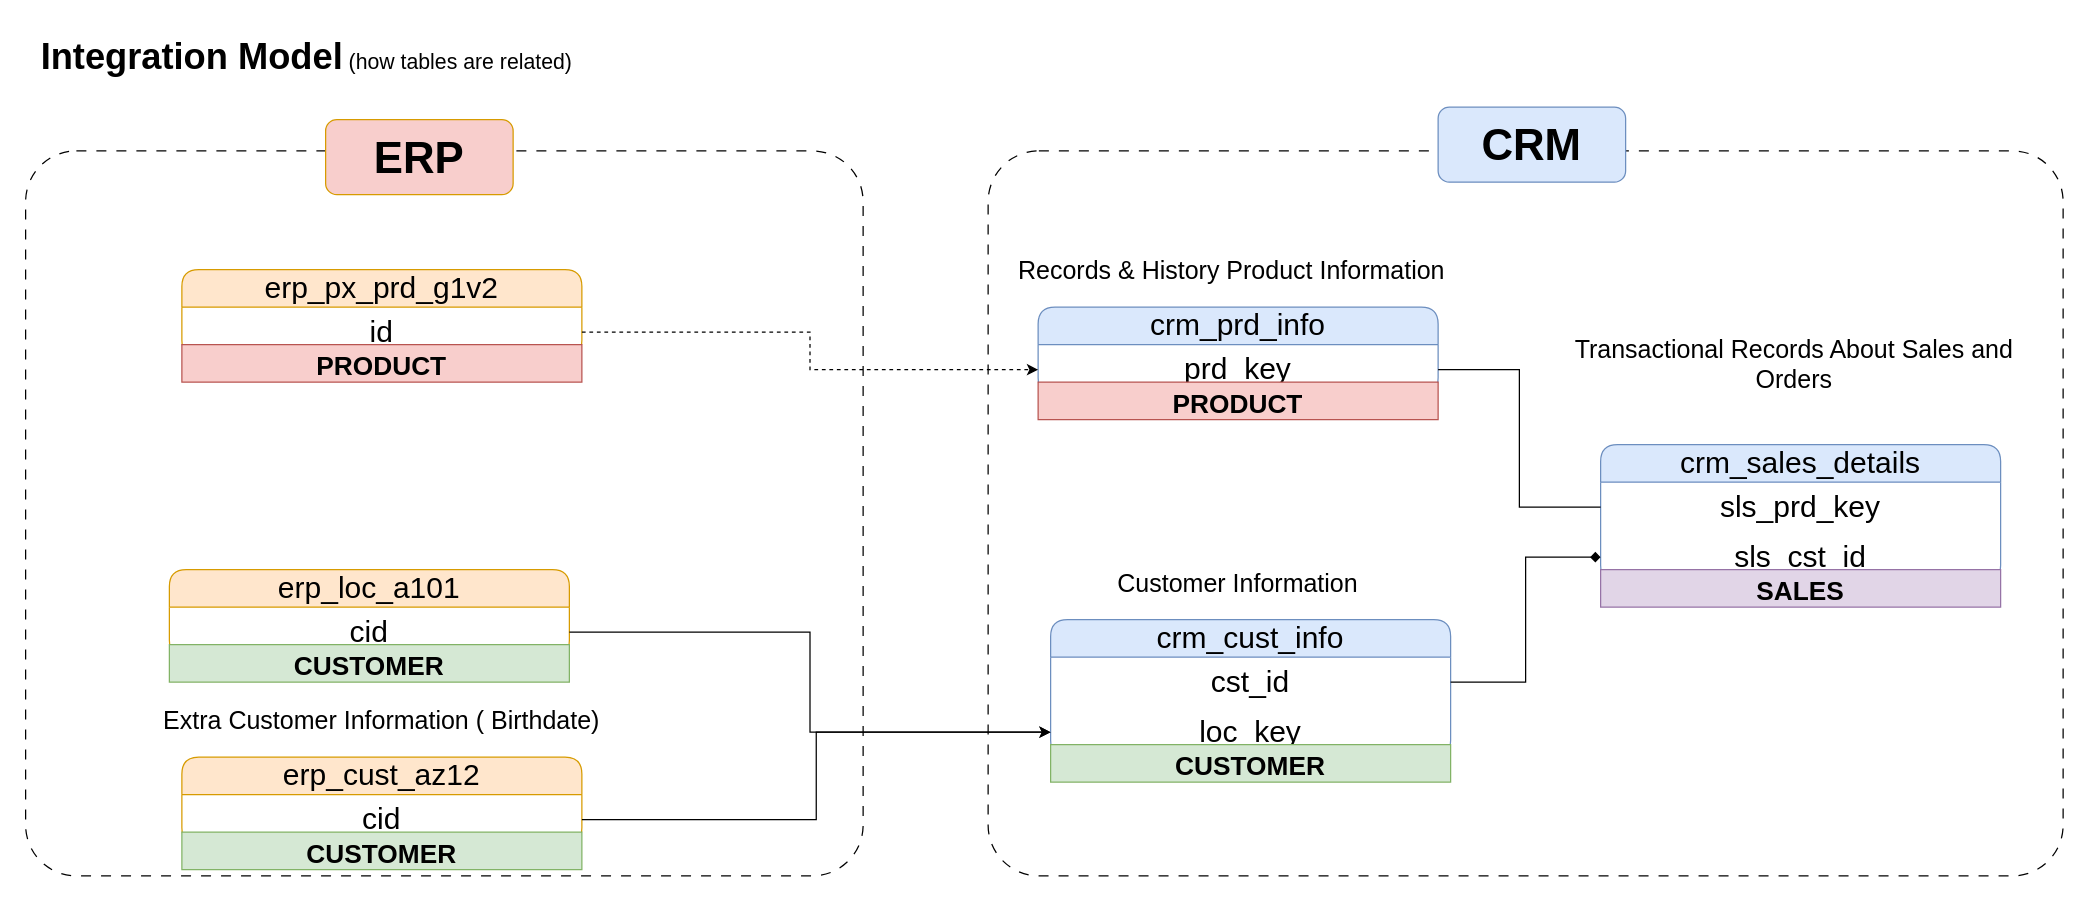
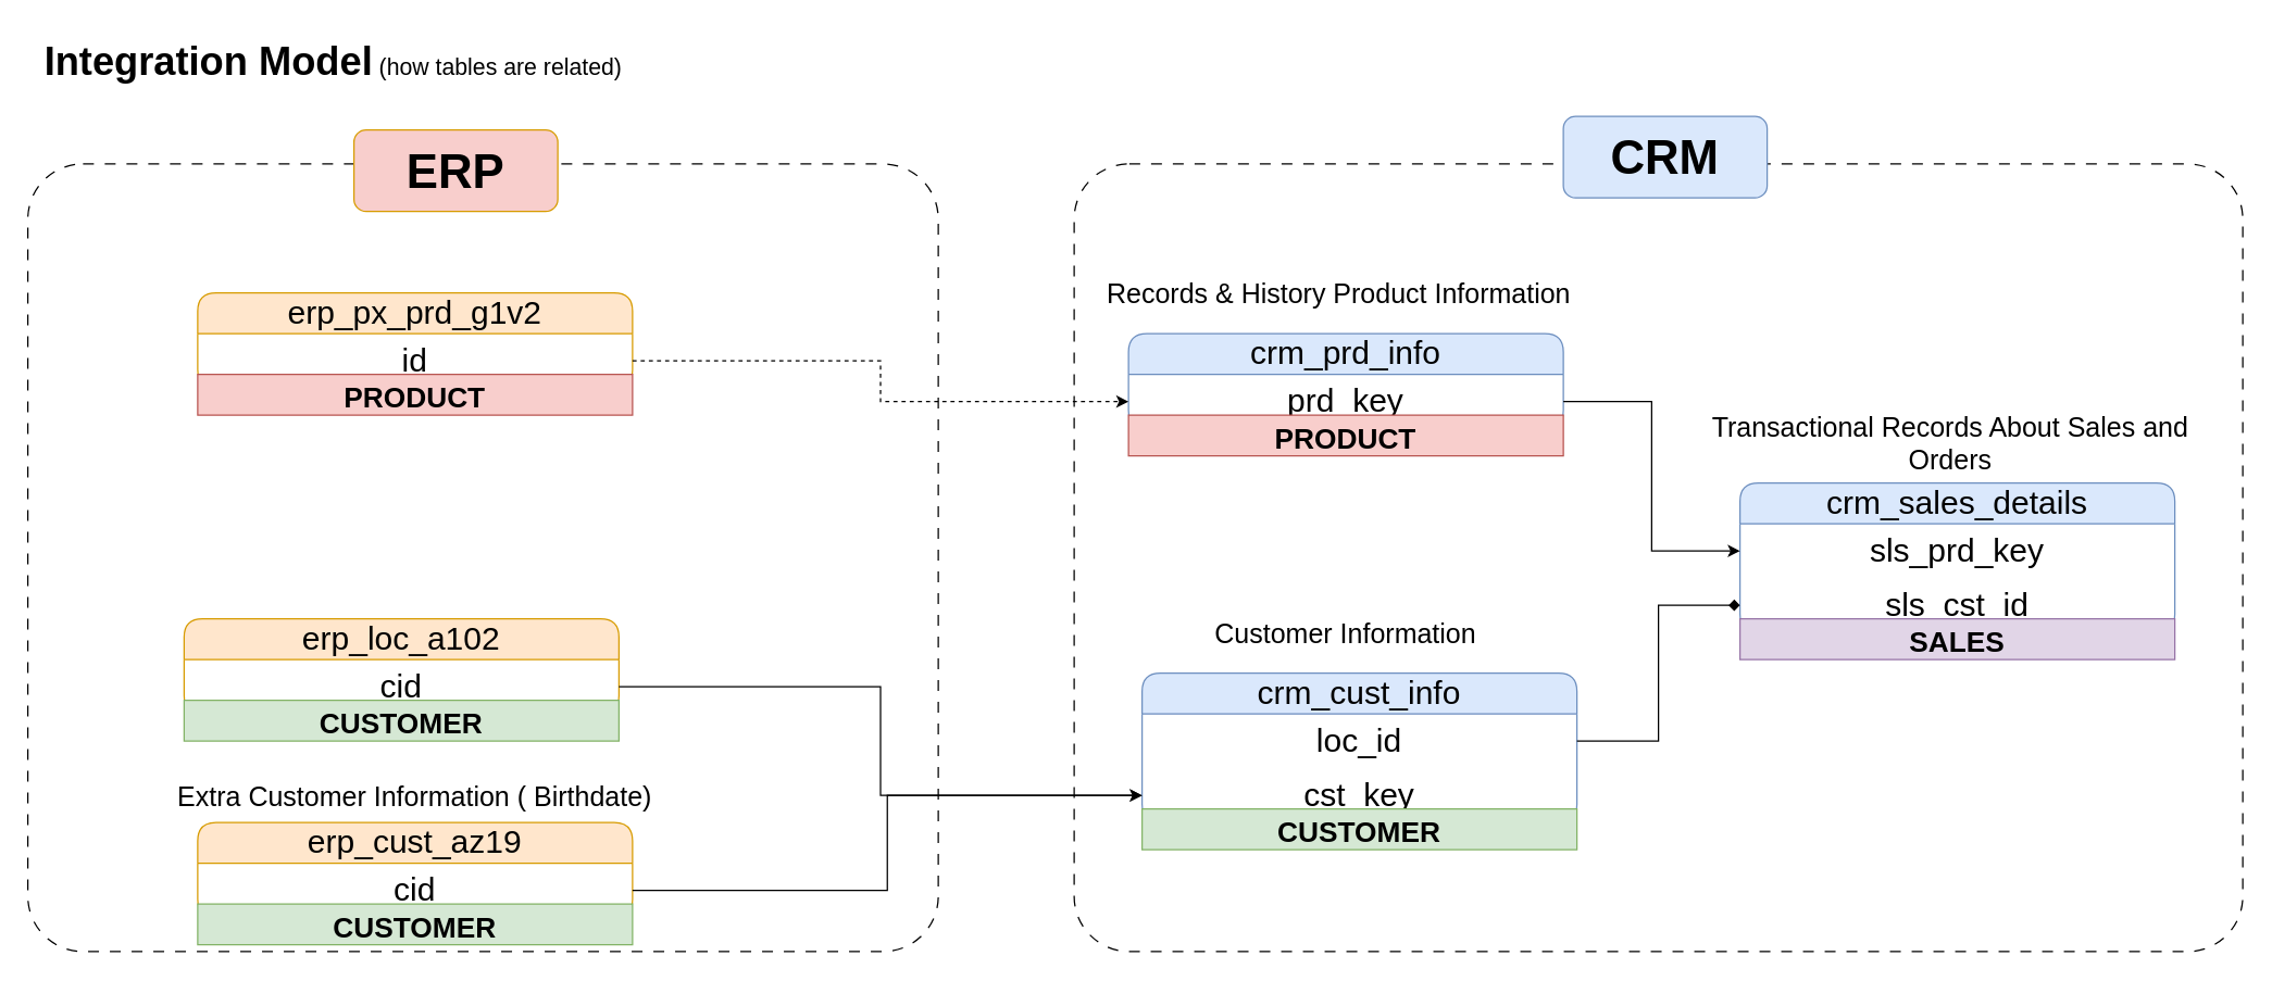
- <mxCell id="15" value="&lt;font style=&quot;font-size: 20px;&quot;&gt;Transactional Records About Sales and Orders&lt;/font&gt;" style="text;html=1;align=center;verticalAlign=middle;whiteSpace=wrap;rounded=0;" parent="1" vertex="1"><mxGeometry x="1240" y="260" width="390" height="60" as="geometry" /></mxCell>
+ <mxCell id="15" value="&lt;font style=&quot;font-size: 20px;&quot;&gt;Transactional Records About Sales and Orders&lt;/font&gt;" style="text;html=1;align=center;verticalAlign=middle;whiteSpace=wrap;rounded=0;" parent="1" vertex="1"><mxGeometry x="1240" y="295" width="390" height="60" as="geometry" /></mxCell>
- <mxCell id="17" style="edgeStyle=orthogonalEdgeStyle;rounded=0;orthogonalLoop=1;jettySize=auto;html=1;exitX=1;exitY=0.5;exitDx=0;exitDy=0;endArrow=none;" parent="1" source="10" target="13" edge="1"><mxGeometry relative="1" as="geometry" /></mxCell>
+ <mxCell id="17" style="edgeStyle=orthogonalEdgeStyle;rounded=0;orthogonalLoop=1;jettySize=auto;html=1;exitX=1;exitY=0.5;exitDx=0;exitDy=0;" parent="1" source="10" target="13" edge="1"><mxGeometry relative="1" as="geometry" /></mxCell>
- <mxCell id="23" value="erp_loc_a101" style="swimlane;fontStyle=0;childLayout=stackLayout;horizontal=1;startSize=30;horizontalStack=0;resizeParent=1;resizeParentMax=0;resizeLast=0;collapsible=1;marginBottom=0;whiteSpace=wrap;html=1;rounded=1;fillColor=#ffe6cc;strokeColor=#d79b00;fontSize=24;" parent="1" vertex="1"><mxGeometry x="135" y="455" width="320" height="70" as="geometry" /></mxCell>
+ <mxCell id="23" value="erp_loc_a102" style="swimlane;fontStyle=0;childLayout=stackLayout;horizontal=1;startSize=30;horizontalStack=0;resizeParent=1;resizeParentMax=0;resizeLast=0;collapsible=1;marginBottom=0;whiteSpace=wrap;html=1;rounded=1;fillColor=#ffe6cc;strokeColor=#d79b00;fontSize=24;" parent="1" vertex="1"><mxGeometry x="135" y="455" width="320" height="70" as="geometry" /></mxCell>
- <mxCell id="6" value="cst_id" style="text;strokeColor=none;fillColor=none;align=center;verticalAlign=middle;spacingLeft=4;spacingRight=4;overflow=hidden;points=[[0,0.5],[1,0.5]];portConstraint=eastwest;rotatable=0;whiteSpace=wrap;html=1;fontSize=24;" parent="5" vertex="1"><mxGeometry y="30" width="320" height="40" as="geometry" /></mxCell>
+ <mxCell id="6" value="loc_id" style="text;strokeColor=none;fillColor=none;align=center;verticalAlign=middle;spacingLeft=4;spacingRight=4;overflow=hidden;points=[[0,0.5],[1,0.5]];portConstraint=eastwest;rotatable=0;whiteSpace=wrap;html=1;fontSize=24;" parent="5" vertex="1"><mxGeometry y="30" width="320" height="40" as="geometry" /></mxCell>
- <mxCell id="21" value="&lt;font style=&quot;font-size: 20px;&quot;&gt;Extra Customer Information ( Birthdate)&lt;/font&gt;" style="text;html=1;align=center;verticalAlign=middle;whiteSpace=wrap;rounded=0;" parent="1" vertex="1"><mxGeometry x="110" y="555" width="390" height="40" as="geometry" /></mxCell>
+ <mxCell id="21" value="&lt;font style=&quot;font-size: 20px;&quot;&gt;Extra Customer Information ( Birthdate)&lt;/font&gt;" style="text;html=1;align=center;verticalAlign=middle;whiteSpace=wrap;rounded=0;" parent="1" vertex="1"><mxGeometry x="110" y="565" width="390" height="40" as="geometry" /></mxCell>
- <mxCell id="7" value="loc_key" style="text;strokeColor=none;fillColor=none;align=center;verticalAlign=middle;spacingLeft=4;spacingRight=4;overflow=hidden;points=[[0,0.5],[1,0.5]];portConstraint=eastwest;rotatable=0;whiteSpace=wrap;html=1;fontSize=24;" parent="5" vertex="1"><mxGeometry y="70" width="320" height="40" as="geometry" /></mxCell>
+ <mxCell id="7" value="cst_key" style="text;strokeColor=none;fillColor=none;align=center;verticalAlign=middle;spacingLeft=4;spacingRight=4;overflow=hidden;points=[[0,0.5],[1,0.5]];portConstraint=eastwest;rotatable=0;whiteSpace=wrap;html=1;fontSize=24;" parent="5" vertex="1"><mxGeometry y="70" width="320" height="40" as="geometry" /></mxCell>
- <mxCell id="19" value="erp_cust_az12" style="swimlane;fontStyle=0;childLayout=stackLayout;horizontal=1;startSize=30;horizontalStack=0;resizeParent=1;resizeParentMax=0;resizeLast=0;collapsible=1;marginBottom=0;whiteSpace=wrap;html=1;rounded=1;fillColor=#ffe6cc;strokeColor=#d79b00;fontSize=24;" parent="1" vertex="1"><mxGeometry x="145" y="605" width="320" height="70" as="geometry" /></mxCell>
+ <mxCell id="19" value="erp_cust_az19" style="swimlane;fontStyle=0;childLayout=stackLayout;horizontal=1;startSize=30;horizontalStack=0;resizeParent=1;resizeParentMax=0;resizeLast=0;collapsible=1;marginBottom=0;whiteSpace=wrap;html=1;rounded=1;fillColor=#ffe6cc;strokeColor=#d79b00;fontSize=24;" parent="1" vertex="1"><mxGeometry x="145" y="605" width="320" height="70" as="geometry" /></mxCell>
